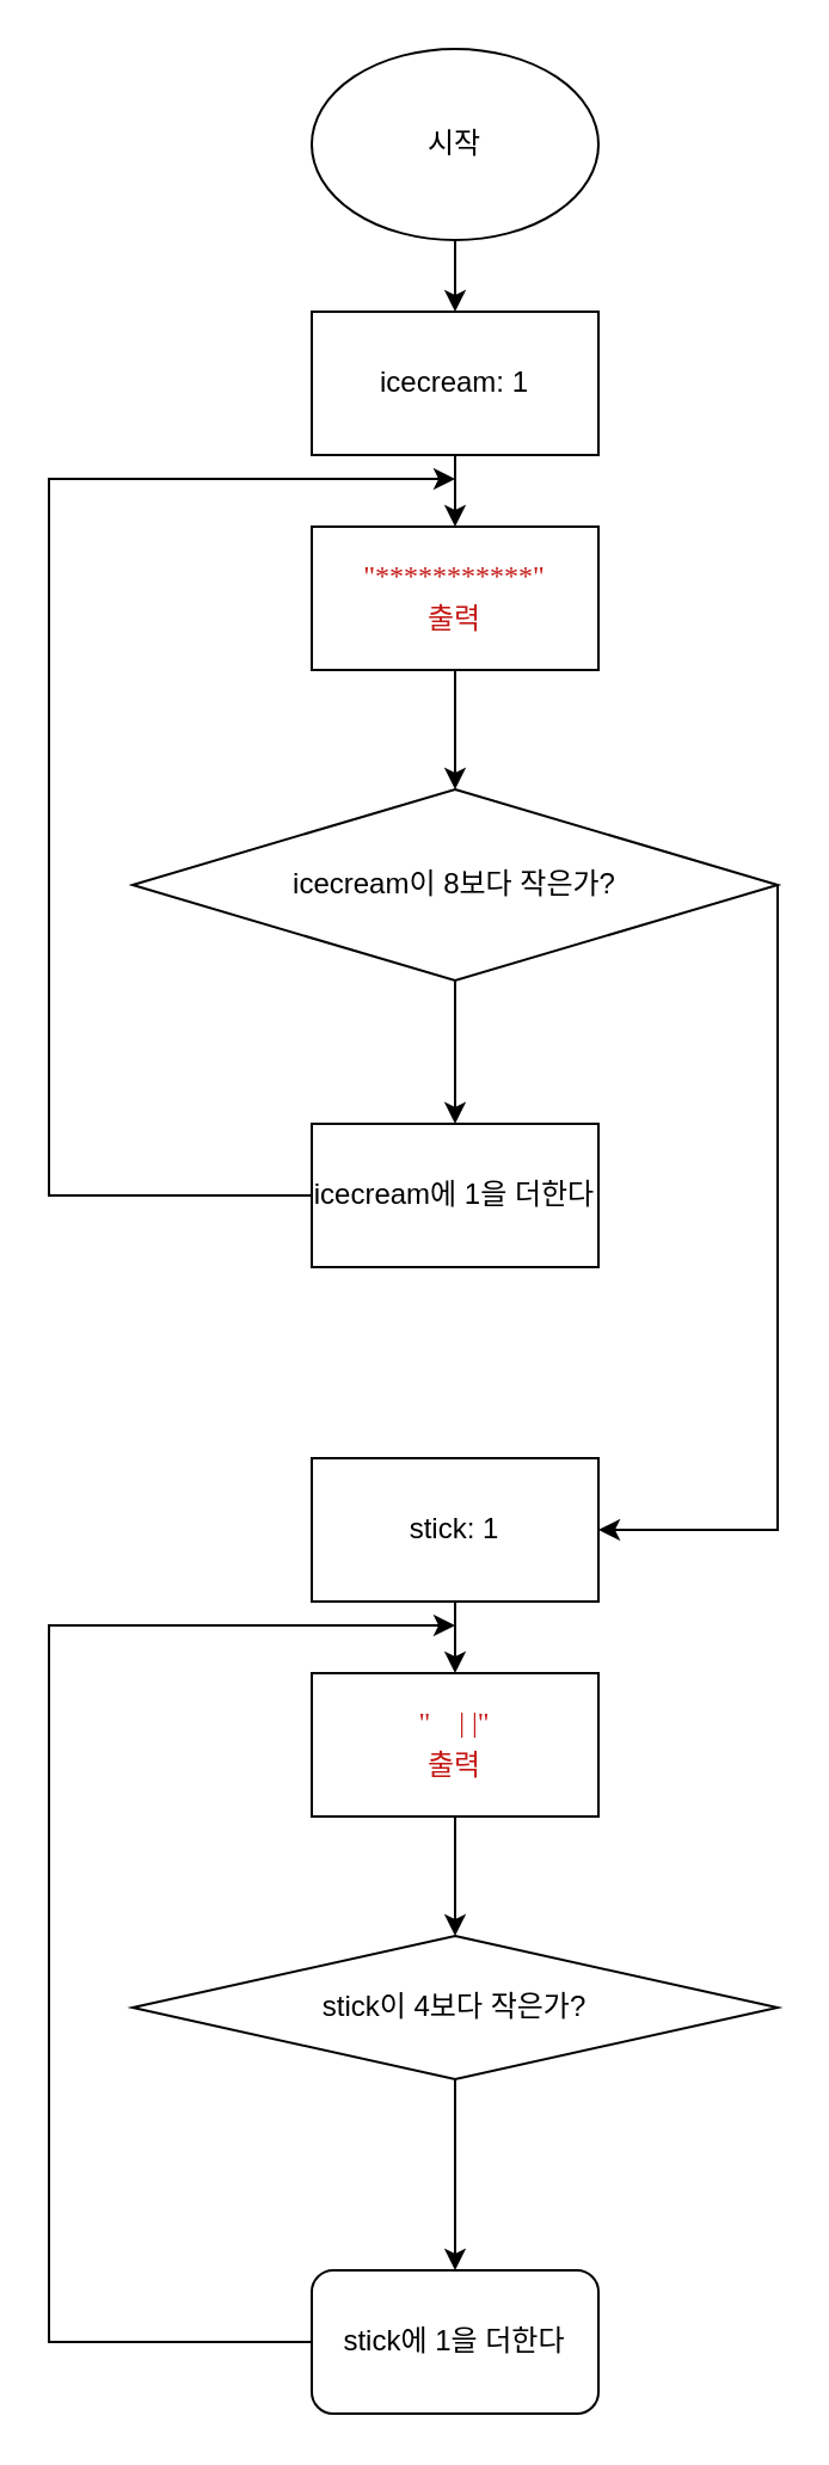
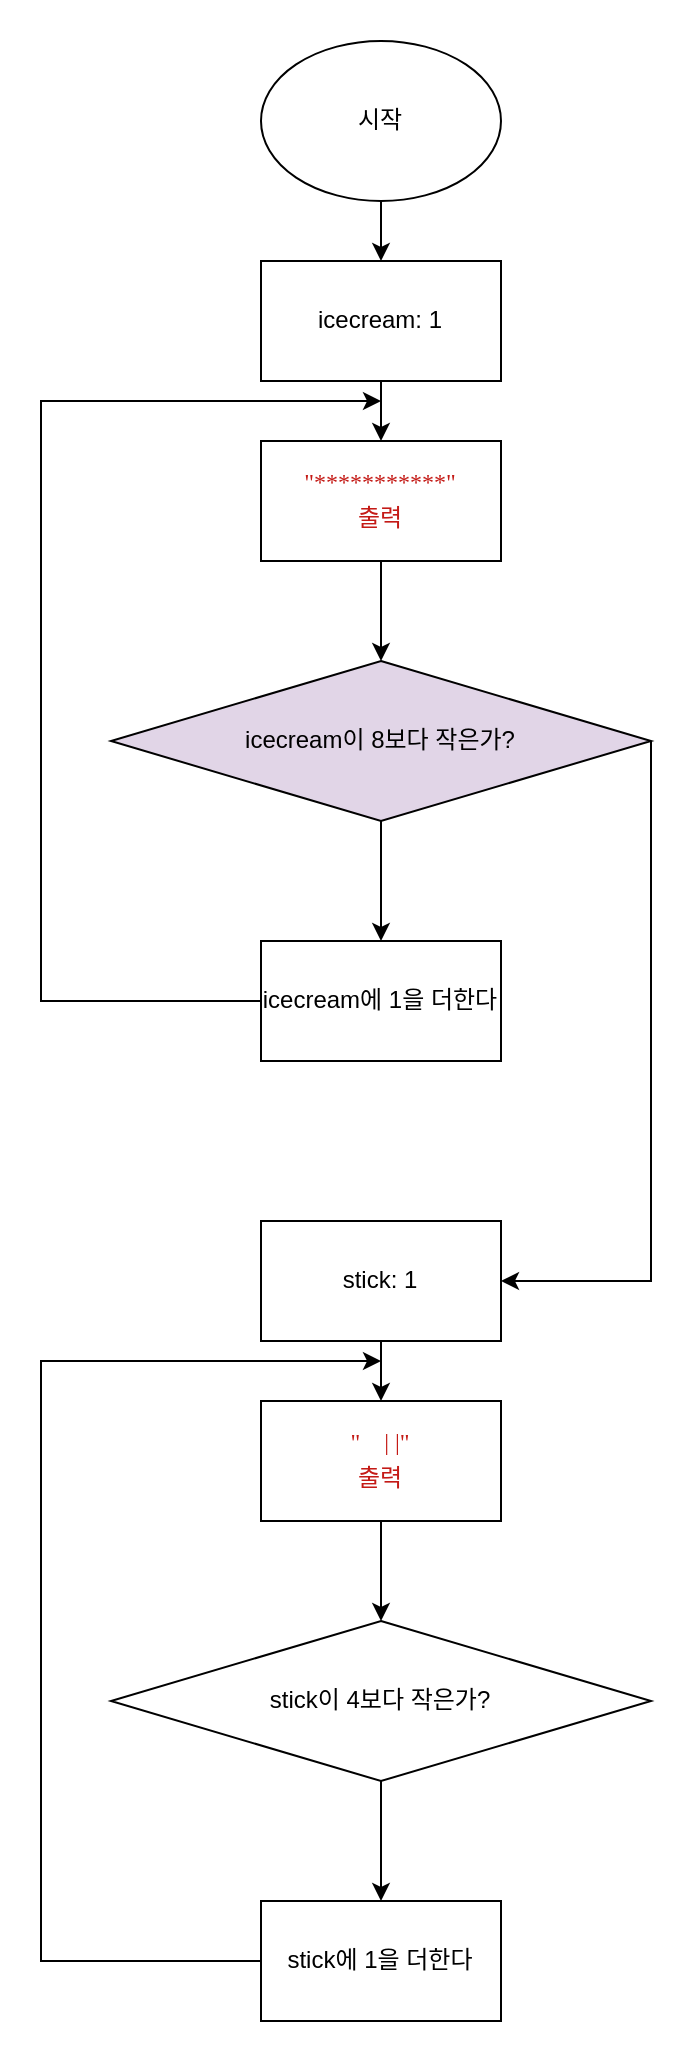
- <mxCell id="5" value="icecream이 8보다 작은가?" style="rhombus;whiteSpace=wrap;html=1;" vertex="1" parent="1"><mxGeometry x="55" y="330" width="270" height="80" as="geometry" /></mxCell>
+ <mxCell id="5" value="icecream이 8보다 작은가?" style="rhombus;whiteSpace=wrap;html=1;fillColor=#e1d5e7;" vertex="1" parent="1"><mxGeometry x="55" y="330" width="270" height="80" as="geometry" /></mxCell>
- <mxCell id="14" value="stick이 4보다 작은가?" style="rhombus;whiteSpace=wrap;html=1;" vertex="1" parent="1"><mxGeometry x="55" y="810" width="270" height="60" as="geometry" /></mxCell>
+ <mxCell id="14" value="stick이 4보다 작은가?" style="rhombus;whiteSpace=wrap;html=1;" vertex="1" parent="1"><mxGeometry x="55" y="810" width="270" height="80" as="geometry" /></mxCell>
- <mxCell id="15" value="stick에 1을 더한다" style="whiteSpace=wrap;html=1;rounded=1;" vertex="1" parent="1"><mxGeometry x="130" y="950" width="120" height="60" as="geometry" /></mxCell>
+ <mxCell id="15" value="stick에 1을 더한다" style="rounded=0;whiteSpace=wrap;html=1;" vertex="1" parent="1"><mxGeometry x="130" y="950" width="120" height="60" as="geometry" /></mxCell>
